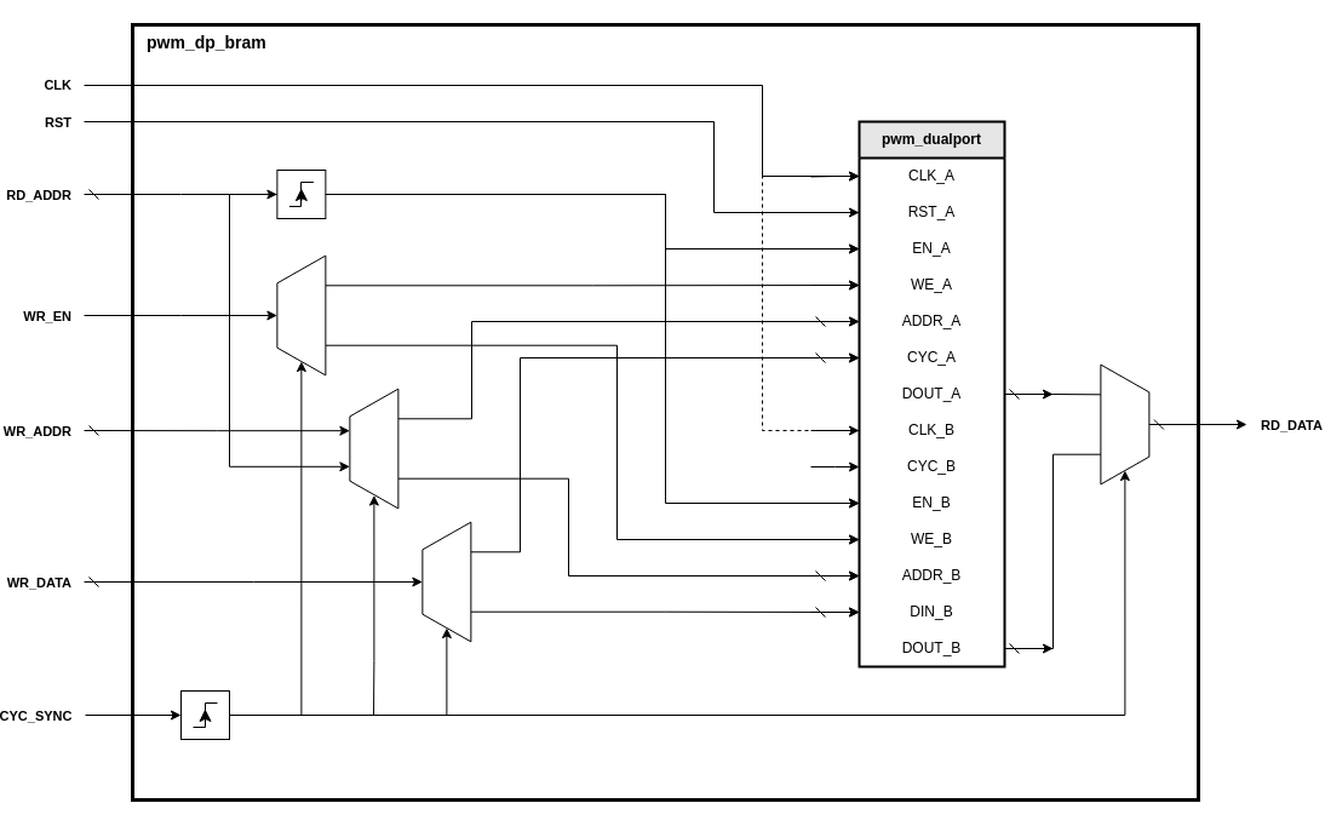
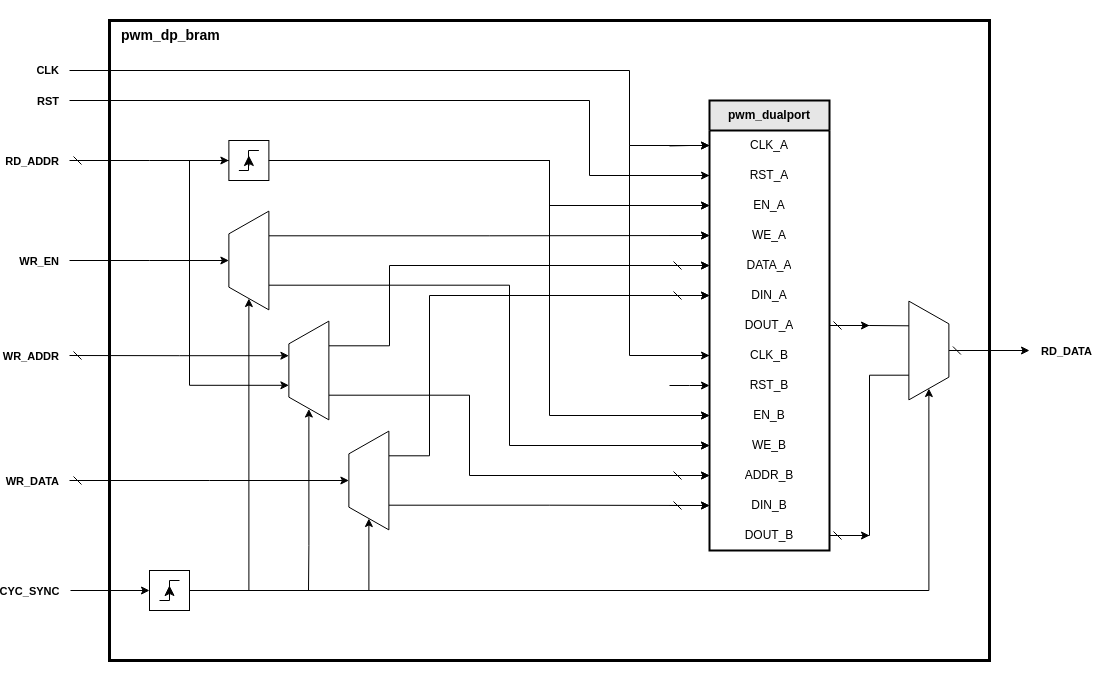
- <mxCell id="17" value="ADDR_A" style="text;strokeColor=none;fillColor=none;align=center;verticalAlign=middle;spacingLeft=4;spacingRight=4;overflow=hidden;points=[[0,0.5],[1,0.5]];portConstraint=eastwest;rotatable=0;whiteSpace=wrap;html=1;" vertex="1" parent="3"><mxGeometry y="150" width="120" height="30" as="geometry" /></mxCell>
+ <mxCell id="17" value="DATA_A" style="text;strokeColor=none;fillColor=none;align=center;verticalAlign=middle;spacingLeft=4;spacingRight=4;overflow=hidden;points=[[0,0.5],[1,0.5]];portConstraint=eastwest;rotatable=0;whiteSpace=wrap;html=1;" vertex="1" parent="3"><mxGeometry y="150" width="120" height="30" as="geometry" /></mxCell>
- <mxCell id="23" style="edgeStyle=orthogonalEdgeStyle;rounded=0;orthogonalLoop=1;jettySize=auto;html=1;exitX=0;exitY=0.5;exitDx=0;exitDy=0;entryX=0;entryY=0.5;entryDx=0;entryDy=0;dashed=1;" edge="1" parent="3" source="24" target="7"><mxGeometry relative="1" as="geometry"><Array as="points"><mxPoint x="-80" y="255" /><mxPoint x="-80" y="45" /></Array></mxGeometry></mxCell>
+ <mxCell id="23" style="edgeStyle=orthogonalEdgeStyle;rounded=0;orthogonalLoop=1;jettySize=auto;html=1;exitX=0;exitY=0.5;exitDx=0;exitDy=0;entryX=0;entryY=0.5;entryDx=0;entryDy=0;" edge="1" parent="3" source="24" target="7"><mxGeometry relative="1" as="geometry"><Array as="points"><mxPoint x="-80" y="255" /><mxPoint x="-80" y="45" /></Array></mxGeometry></mxCell>
- <mxCell id="19" value="CYC_A" style="text;strokeColor=none;fillColor=none;align=center;verticalAlign=middle;spacingLeft=4;spacingRight=4;overflow=hidden;points=[[0,0.5],[1,0.5]];portConstraint=eastwest;rotatable=0;whiteSpace=wrap;html=1;" vertex="1" parent="3"><mxGeometry y="180" width="120" height="30" as="geometry" /></mxCell>
+ <mxCell id="19" value="DIN_A" style="text;strokeColor=none;fillColor=none;align=center;verticalAlign=middle;spacingLeft=4;spacingRight=4;overflow=hidden;points=[[0,0.5],[1,0.5]];portConstraint=eastwest;rotatable=0;whiteSpace=wrap;html=1;" vertex="1" parent="3"><mxGeometry y="180" width="120" height="30" as="geometry" /></mxCell>
- <mxCell id="26" value="CYC_B" style="text;strokeColor=none;fillColor=none;align=center;verticalAlign=middle;spacingLeft=4;spacingRight=4;overflow=hidden;points=[[0,0.5],[1,0.5]];portConstraint=eastwest;rotatable=0;whiteSpace=wrap;html=1;" vertex="1" parent="3"><mxGeometry y="270" width="120" height="30" as="geometry" /></mxCell>
+ <mxCell id="26" value="RST_B" style="text;strokeColor=none;fillColor=none;align=center;verticalAlign=middle;spacingLeft=4;spacingRight=4;overflow=hidden;points=[[0,0.5],[1,0.5]];portConstraint=eastwest;rotatable=0;whiteSpace=wrap;html=1;" vertex="1" parent="3"><mxGeometry y="270" width="120" height="30" as="geometry" /></mxCell>
